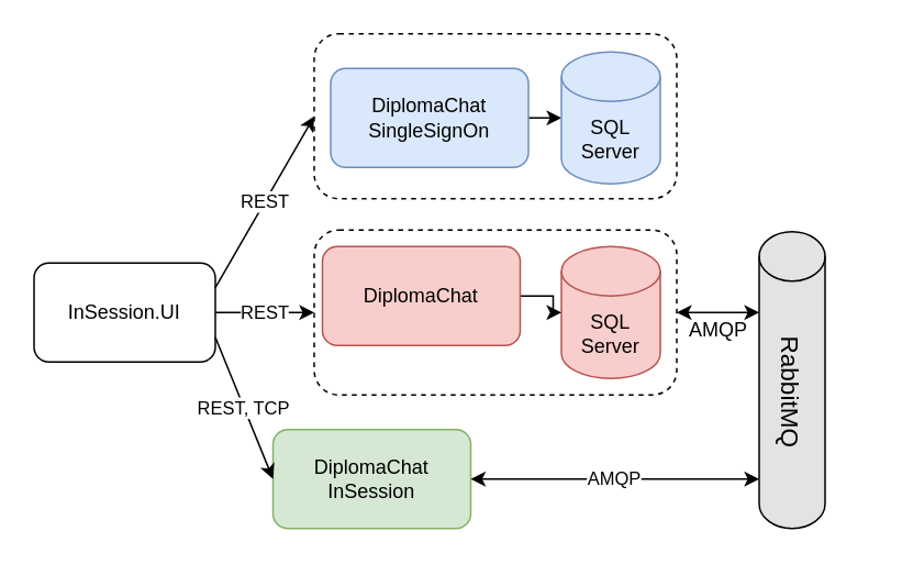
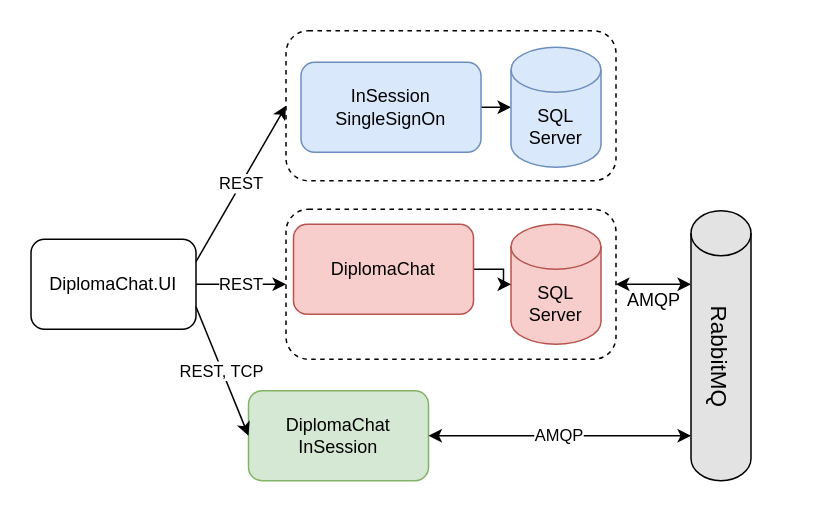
- <mxCell id="6" value="DiplomaChat&lt;br&gt;SingleSignOn" style="rounded=1;whiteSpace=wrap;html=1;fillColor=#dae8fc;strokeColor=#6c8ebf;" parent="1" vertex="1"><mxGeometry x="200" y="41" width="120" height="60" as="geometry" /></mxCell>
+ <mxCell id="6" value="InSession&lt;br&gt;SingleSignOn" style="rounded=1;whiteSpace=wrap;html=1;fillColor=#dae8fc;strokeColor=#6c8ebf;" parent="1" vertex="1"><mxGeometry x="200" y="41" width="120" height="60" as="geometry" /></mxCell>
- <mxCell id="16" value="InSession.UI" style="rounded=1;whiteSpace=wrap;html=1;fillColor=#FFFFFF;" parent="1" vertex="1"><mxGeometry x="20" y="159" width="110" height="60" as="geometry" /></mxCell>
+ <mxCell id="16" value="DiplomaChat.UI" style="rounded=1;whiteSpace=wrap;html=1;fillColor=#FFFFFF;" parent="1" vertex="1"><mxGeometry x="20" y="159" width="110" height="60" as="geometry" /></mxCell>
